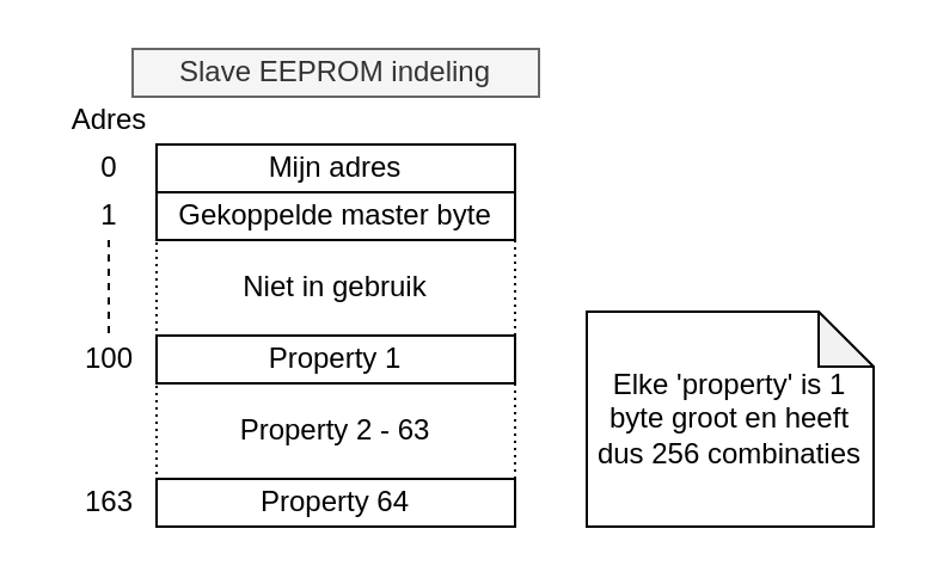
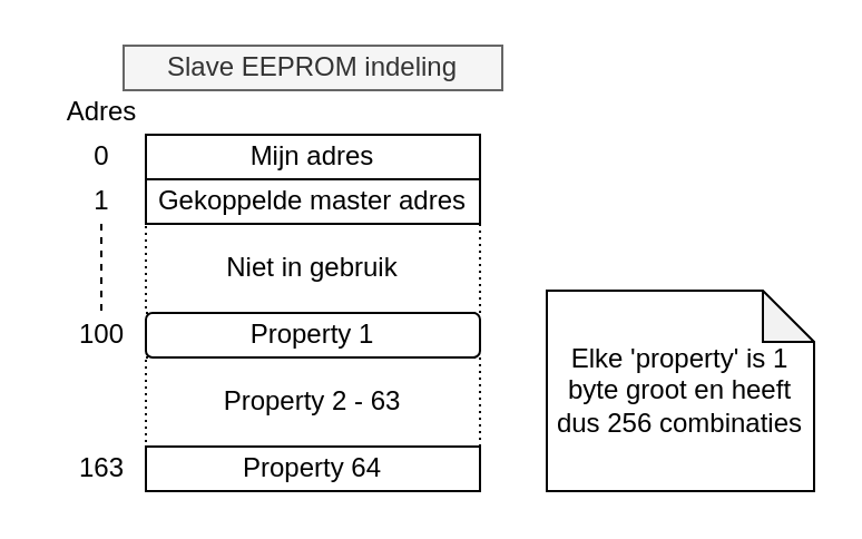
- <mxCell id="3" value="Gekoppelde master byte" style="rounded=0;whiteSpace=wrap;html=1;" vertex="1" parent="1"><mxGeometry x="65" y="80" width="150" height="20" as="geometry" /></mxCell>
+ <mxCell id="3" value="Gekoppelde master adres" style="rounded=0;whiteSpace=wrap;html=1;" vertex="1" parent="1"><mxGeometry x="65" y="80" width="150" height="20" as="geometry" /></mxCell>
- <mxCell id="6" value="Property 1" style="rounded=0;whiteSpace=wrap;html=1;" vertex="1" parent="1"><mxGeometry x="65" y="140" width="150" height="20" as="geometry" /></mxCell>
+ <mxCell id="6" value="Property 1" style="whiteSpace=wrap;html=1;rounded=1;" vertex="1" parent="1"><mxGeometry x="65" y="140" width="150" height="20" as="geometry" /></mxCell>
